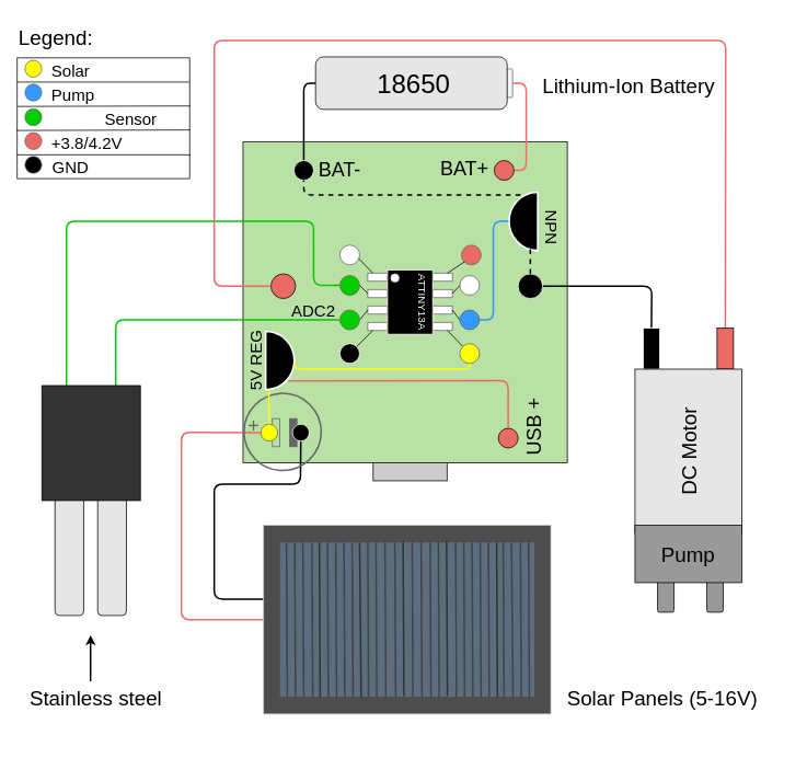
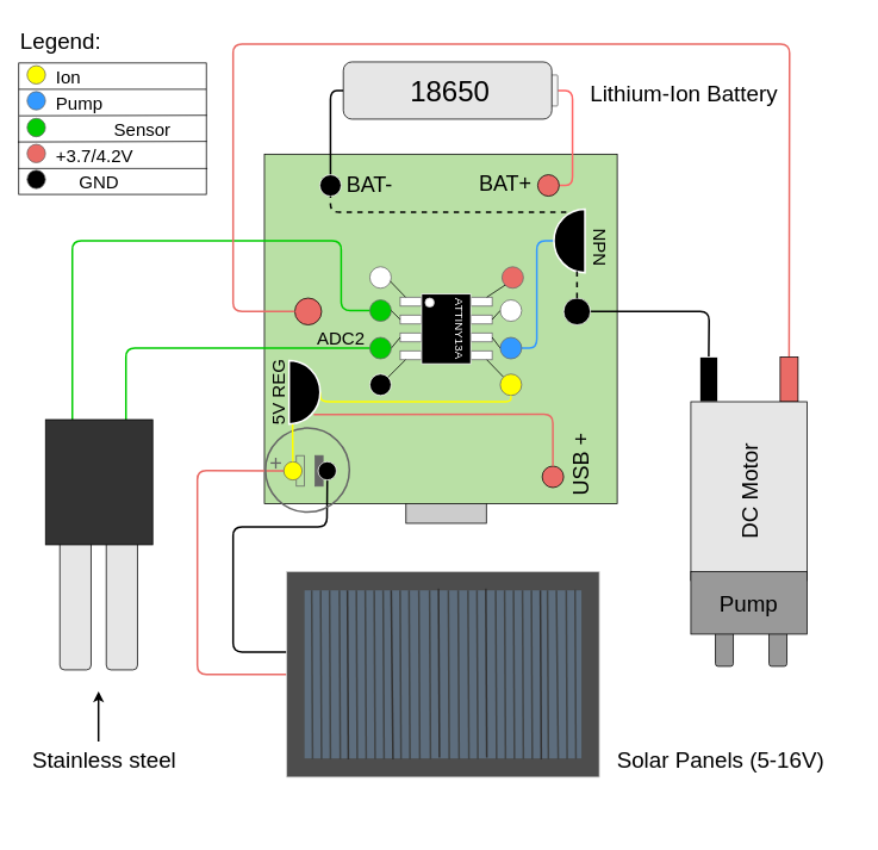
- <mxCell id="79" value="Solar" style="text;html=1;strokeColor=none;fillColor=none;align=left;verticalAlign=middle;whiteSpace=wrap;rounded=0;fontSize=20;" parent="70" vertex="1"><mxGeometry x="40.122" y="5" width="52.073" height="20" as="geometry" /></mxCell>
+ <mxCell id="79" value="Ion" style="text;html=1;strokeColor=none;fillColor=none;align=left;verticalAlign=middle;whiteSpace=wrap;rounded=0;fontSize=20;" parent="70" vertex="1"><mxGeometry x="40.122" y="5" width="52.073" height="20" as="geometry" /></mxCell>
- <mxCell id="78" value="+3.8/4.2V" style="text;html=1;strokeColor=none;fillColor=none;align=left;verticalAlign=middle;whiteSpace=wrap;rounded=0;fontSize=20;" parent="70" vertex="1"><mxGeometry x="40.122" y="94" width="87.073" height="20" as="geometry" /></mxCell>
+ <mxCell id="78" value="+3.7/4.2V" style="text;html=1;strokeColor=none;fillColor=none;align=left;verticalAlign=middle;whiteSpace=wrap;rounded=0;fontSize=20;" parent="70" vertex="1"><mxGeometry x="40.122" y="94" width="87.073" height="20" as="geometry" /></mxCell>
- <mxCell id="85" value="GND" style="text;html=1;strokeColor=none;fillColor=none;align=left;verticalAlign=middle;whiteSpace=wrap;rounded=0;fontSize=20;" parent="70" vertex="1"><mxGeometry x="41.402" y="123" width="52.073" height="20" as="geometry" /></mxCell>
+ <mxCell id="85" value="GND" style="text;html=1;strokeColor=none;fillColor=none;align=left;verticalAlign=middle;whiteSpace=wrap;rounded=0;fontSize=20;" parent="70" vertex="1"><mxGeometry x="66.402" y="123" width="52.073" height="20" as="geometry" /></mxCell>
